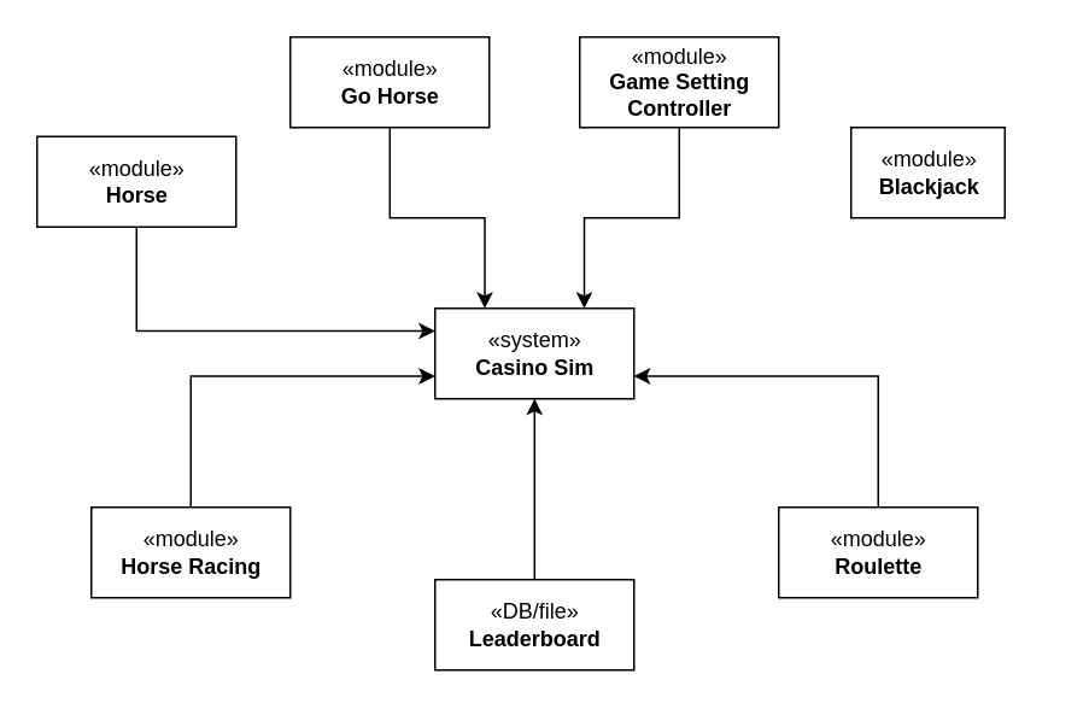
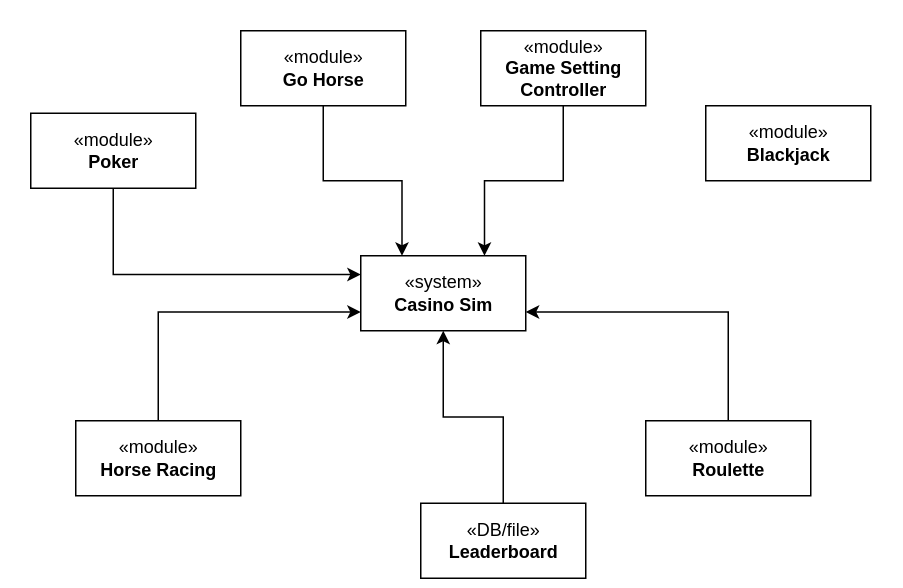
- <mxCell id="7" value="«module»&lt;br&gt;&lt;b&gt;Blackjack&lt;/b&gt;&lt;br&gt;" style="html=1;" vertex="1" parent="1"><mxGeometry x="470" y="70" width="85" height="50" as="geometry" /></mxCell>
+ <mxCell id="7" value="«module»&lt;br&gt;&lt;b&gt;Blackjack&lt;/b&gt;&lt;br&gt;" style="html=1;" vertex="1" parent="1"><mxGeometry x="470" y="70" width="110" height="50" as="geometry" /></mxCell>
- <mxCell id="4" value="«module»&lt;br&gt;&lt;b&gt;Horse&lt;/b&gt;&lt;br&gt;" style="html=1;" vertex="1" parent="1"><mxGeometry x="20" y="75" width="110" height="50" as="geometry" /></mxCell>
+ <mxCell id="4" value="«module»&lt;br&gt;&lt;b&gt;Poker&lt;/b&gt;&lt;br&gt;" style="html=1;" vertex="1" parent="1"><mxGeometry x="20" y="75" width="110" height="50" as="geometry" /></mxCell>
- <mxCell id="13" value="«DB/file»&lt;br&gt;&lt;b&gt;Leaderboard&lt;/b&gt;&lt;br&gt;" style="html=1;" vertex="1" parent="1"><mxGeometry x="240" y="320" width="110" height="50" as="geometry" /></mxCell>
+ <mxCell id="13" value="«DB/file»&lt;br&gt;&lt;b&gt;Leaderboard&lt;/b&gt;&lt;br&gt;" style="html=1;" vertex="1" parent="1"><mxGeometry x="280" y="335" width="110" height="50" as="geometry" /></mxCell>
